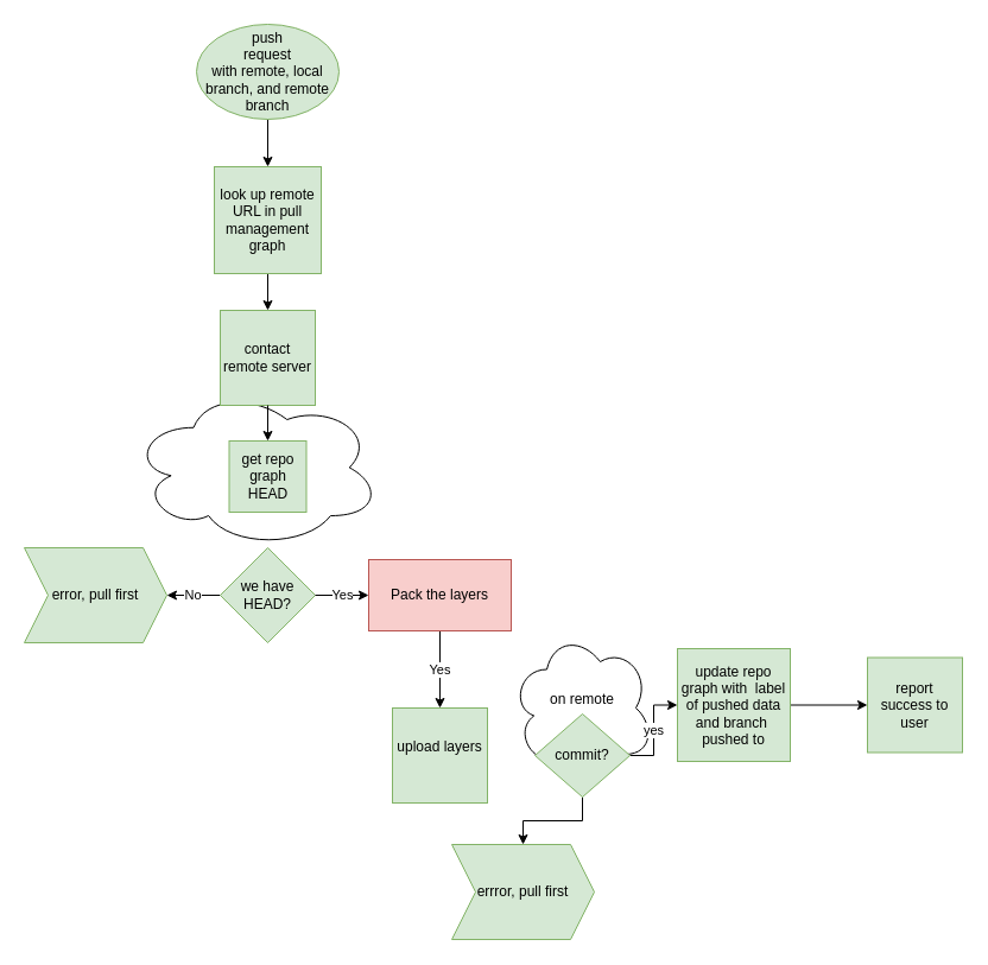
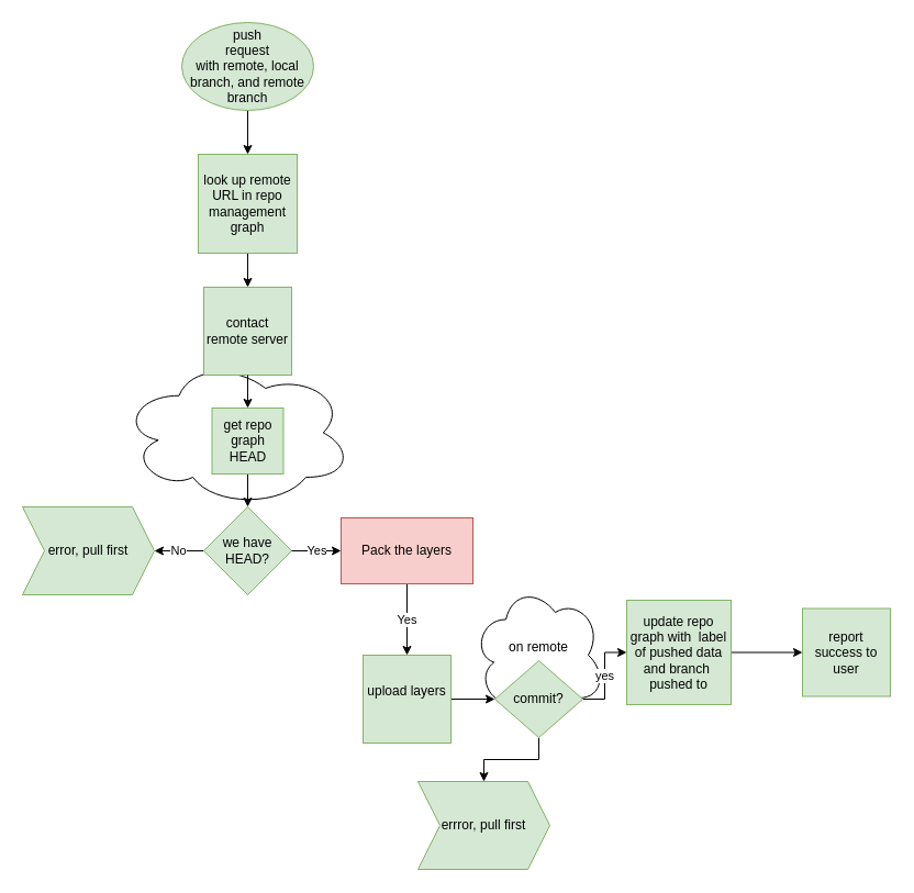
- <mxCell id="6" value="&lt;div&gt;look up remote URL in pull management graph&lt;/div&gt;" style="whiteSpace=wrap;html=1;aspect=fixed;fillColor=#d5e8d4;strokeColor=#82b366;" parent="1" vertex="1"><mxGeometry x="180" y="140" width="90" height="90" as="geometry" /></mxCell>
+ <mxCell id="6" value="&lt;div&gt;look up remote URL in repo management graph&lt;/div&gt;" style="whiteSpace=wrap;html=1;aspect=fixed;fillColor=#d5e8d4;strokeColor=#82b366;" parent="1" vertex="1"><mxGeometry x="180" y="140" width="90" height="90" as="geometry" /></mxCell>
+ <mxCell id="7" value="" style="edgeStyle=orthogonalEdgeStyle;rounded=0;orthogonalLoop=1;jettySize=auto;html=1;" parent="1" source="23" target="13" edge="1"><mxGeometry relative="1" as="geometry" /></mxCell>
+ <mxCell id="9" style="edgeStyle=orthogonalEdgeStyle;rounded=0;orthogonalLoop=1;jettySize=auto;html=1;" parent="1" source="10" target="19" edge="1"><mxGeometry relative="1" as="geometry" /></mxCell>
